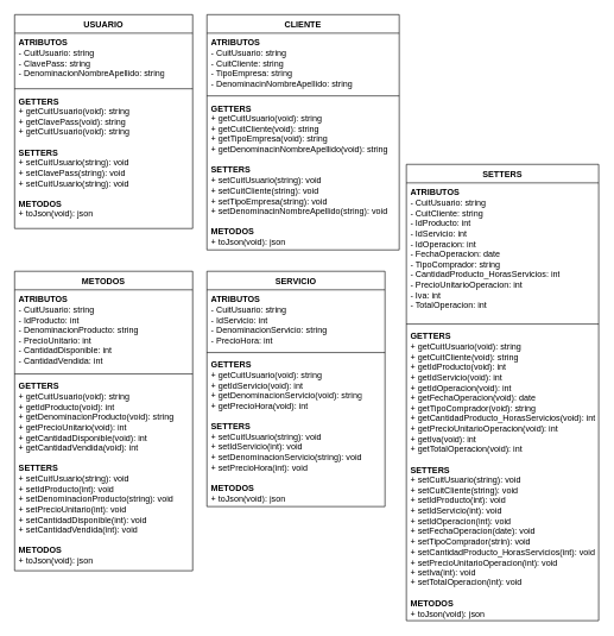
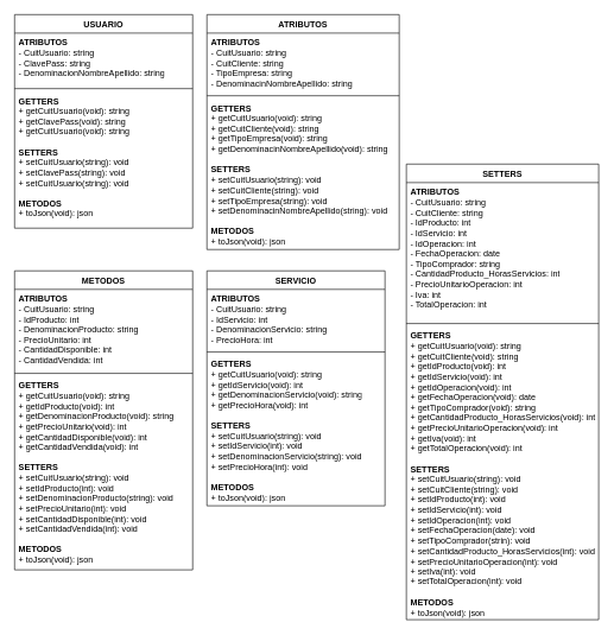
- <mxCell id="6" value="CLIENTE" style="swimlane;fontStyle=1;align=center;verticalAlign=top;childLayout=stackLayout;horizontal=1;startSize=26;horizontalStack=0;resizeParent=1;resizeParentMax=0;resizeLast=0;collapsible=1;marginBottom=0;whiteSpace=wrap;html=1;" vertex="1" parent="1"><mxGeometry x="290" y="20" width="270" height="330" as="geometry" /></mxCell>
+ <mxCell id="6" value="ATRIBUTOS" style="swimlane;fontStyle=1;align=center;verticalAlign=top;childLayout=stackLayout;horizontal=1;startSize=26;horizontalStack=0;resizeParent=1;resizeParentMax=0;resizeLast=0;collapsible=1;marginBottom=0;whiteSpace=wrap;html=1;" vertex="1" parent="1"><mxGeometry x="290" y="20" width="270" height="330" as="geometry" /></mxCell>
